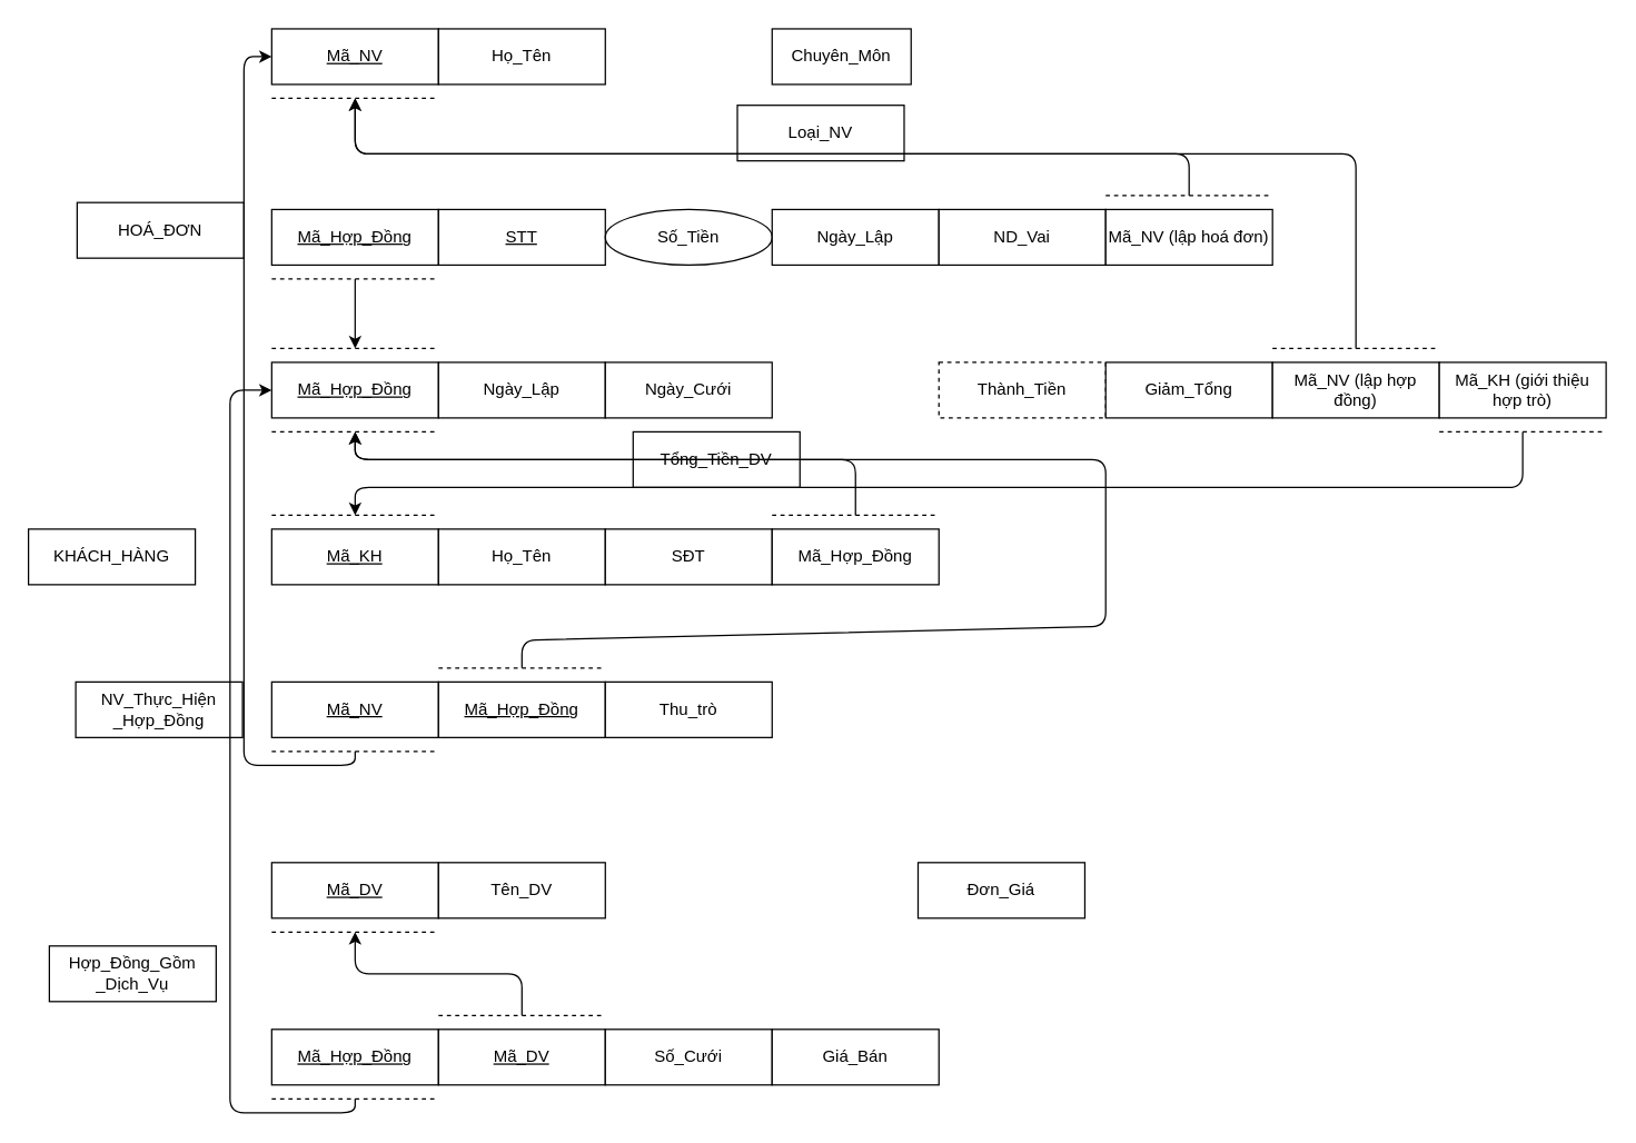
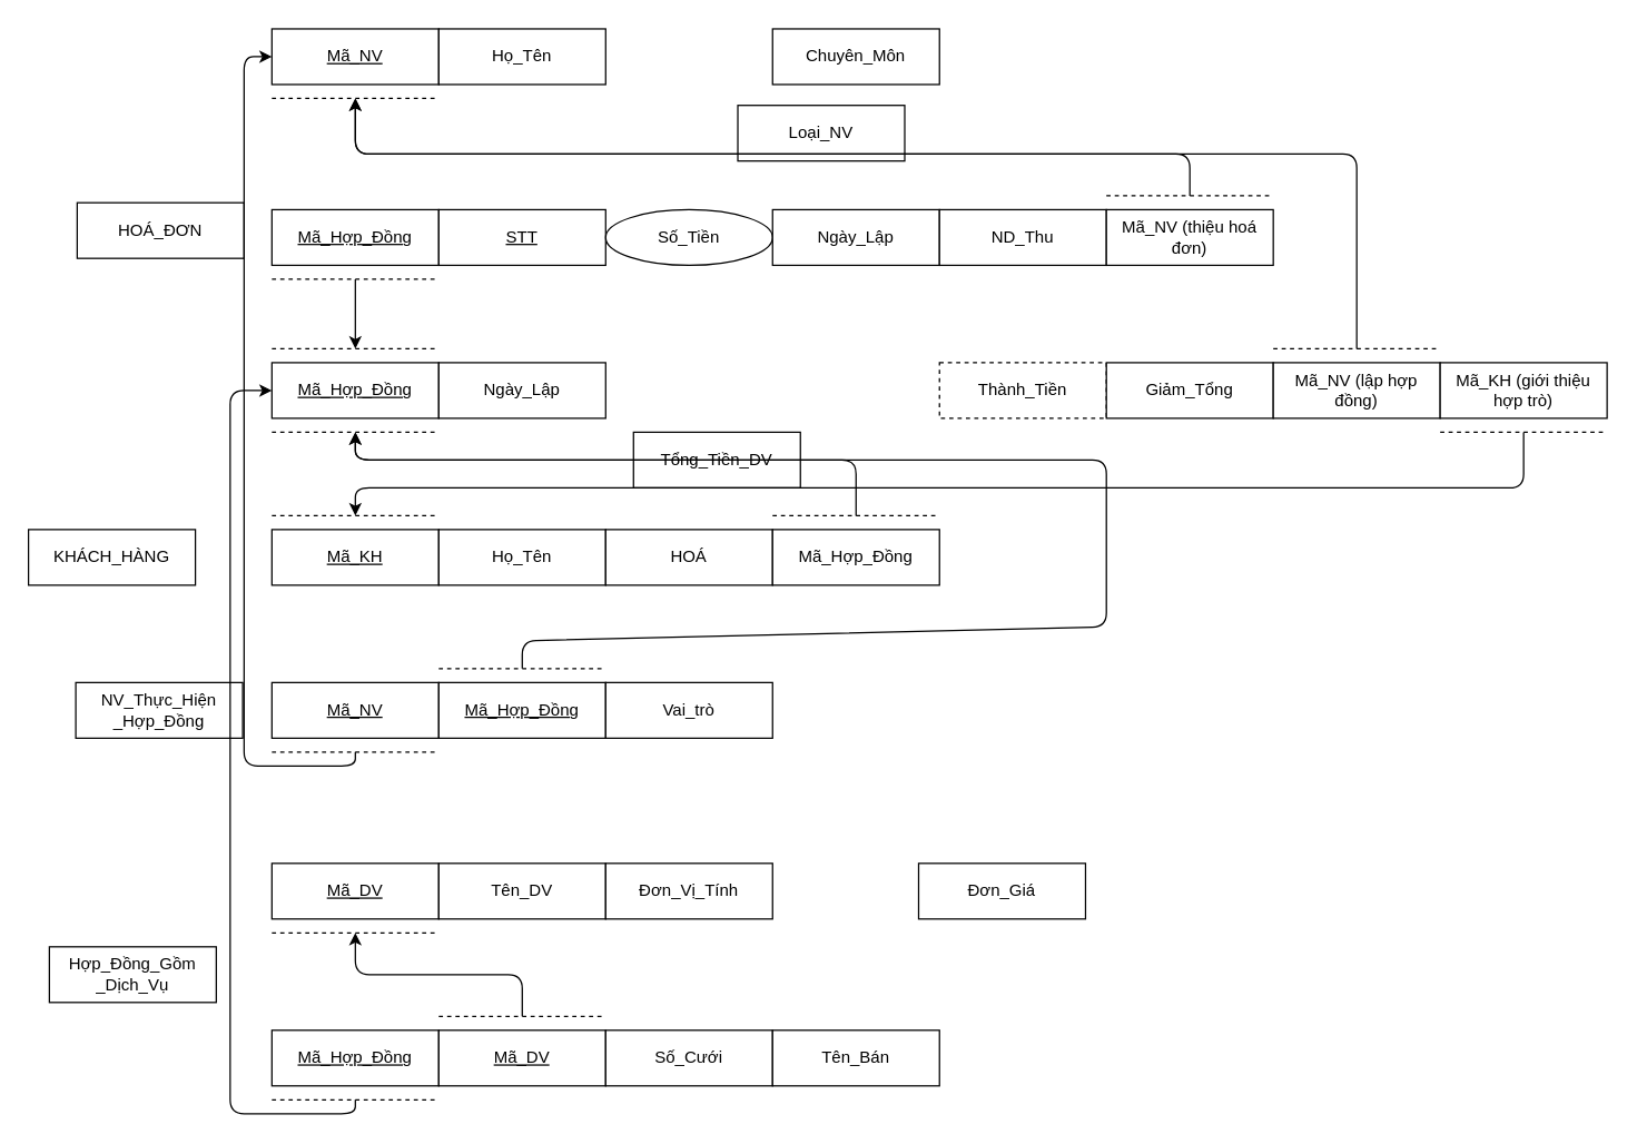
- <mxCell id="5" value="Chuyên_Môn" style="rounded=0;whiteSpace=wrap;html=1;glass=0;gradientColor=none;" vertex="1" parent="1"><mxGeometry x="555" y="20" width="100" height="40" as="geometry" /></mxCell>
+ <mxCell id="5" value="Chuyên_Môn" style="rounded=0;whiteSpace=wrap;html=1;glass=0;gradientColor=none;" vertex="1" parent="1"><mxGeometry x="555" y="20" width="120" height="40" as="geometry" /></mxCell>
- <mxCell id="12" value="ND_Vai" style="rounded=0;whiteSpace=wrap;html=1;glass=0;gradientColor=none;" vertex="1" parent="1"><mxGeometry x="675" y="150" width="120" height="40" as="geometry" /></mxCell>
+ <mxCell id="12" value="ND_Thu" style="rounded=0;whiteSpace=wrap;html=1;glass=0;gradientColor=none;" vertex="1" parent="1"><mxGeometry x="675" y="150" width="120" height="40" as="geometry" /></mxCell>
- <mxCell id="43" value="Mã_NV (lập hoá đơn)" style="rounded=0;whiteSpace=wrap;html=1;glass=0;gradientColor=none;" vertex="1" parent="1"><mxGeometry x="795" y="150" width="120" height="40" as="geometry" /></mxCell>
+ <mxCell id="43" value="Mã_NV (thiệu hoá đơn)" style="rounded=0;whiteSpace=wrap;html=1;glass=0;gradientColor=none;" vertex="1" parent="1"><mxGeometry x="795" y="150" width="120" height="40" as="geometry" /></mxCell>
- <mxCell id="16" value="Ngày_Cưới" style="rounded=0;whiteSpace=wrap;html=1;glass=0;gradientColor=none;" vertex="1" parent="1"><mxGeometry x="435" y="260" width="120" height="40" as="geometry" /></mxCell>
- <mxCell id="23" value="SĐT" style="rounded=0;whiteSpace=wrap;html=1;glass=0;gradientColor=none;" vertex="1" parent="1"><mxGeometry x="435" y="380" width="120" height="40" as="geometry" /></mxCell>
+ <mxCell id="23" value="HOÁ" style="rounded=0;whiteSpace=wrap;html=1;glass=0;gradientColor=none;" vertex="1" parent="1"><mxGeometry x="435" y="380" width="120" height="40" as="geometry" /></mxCell>
- <mxCell id="29" value="Thu_trò" style="rounded=0;whiteSpace=wrap;html=1;glass=0;gradientColor=none;" vertex="1" parent="1"><mxGeometry x="435" y="490" width="120" height="40" as="geometry" /></mxCell>
+ <mxCell id="29" value="Vai_trò" style="rounded=0;whiteSpace=wrap;html=1;glass=0;gradientColor=none;" vertex="1" parent="1"><mxGeometry x="435" y="490" width="120" height="40" as="geometry" /></mxCell>
+ <mxCell id="34" value="&lt;u&gt;&lt;/u&gt;Đơn_Vị_Tính" style="rounded=0;whiteSpace=wrap;html=1;glass=0;gradientColor=none;" vertex="1" parent="1"><mxGeometry x="435" y="620" width="120" height="40" as="geometry" /></mxCell>
- <mxCell id="41" value="Giá_Bán" style="rounded=0;whiteSpace=wrap;html=1;glass=0;gradientColor=none;" vertex="1" parent="1"><mxGeometry x="555" y="740" width="120" height="40" as="geometry" /></mxCell>
+ <mxCell id="41" value="Tên_Bán" style="rounded=0;whiteSpace=wrap;html=1;glass=0;gradientColor=none;" vertex="1" parent="1"><mxGeometry x="555" y="740" width="120" height="40" as="geometry" /></mxCell>
